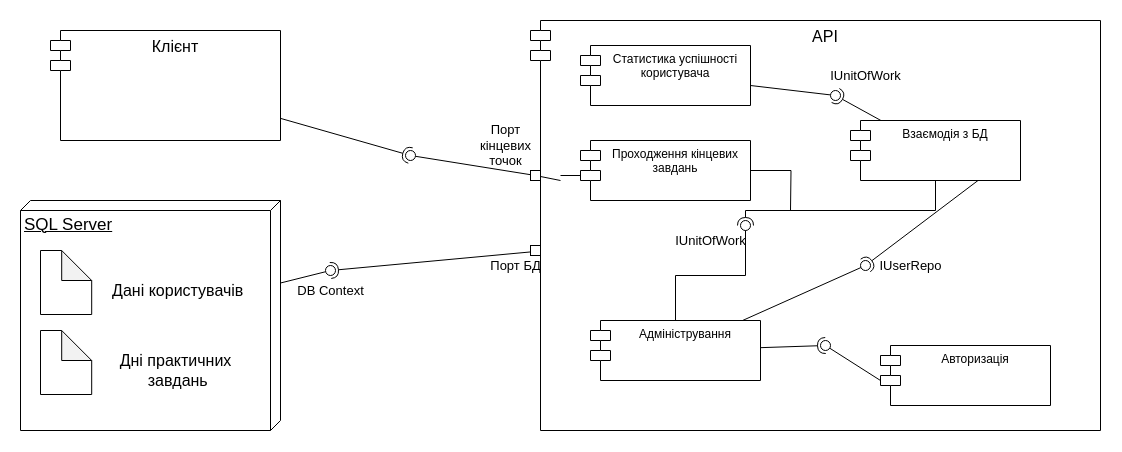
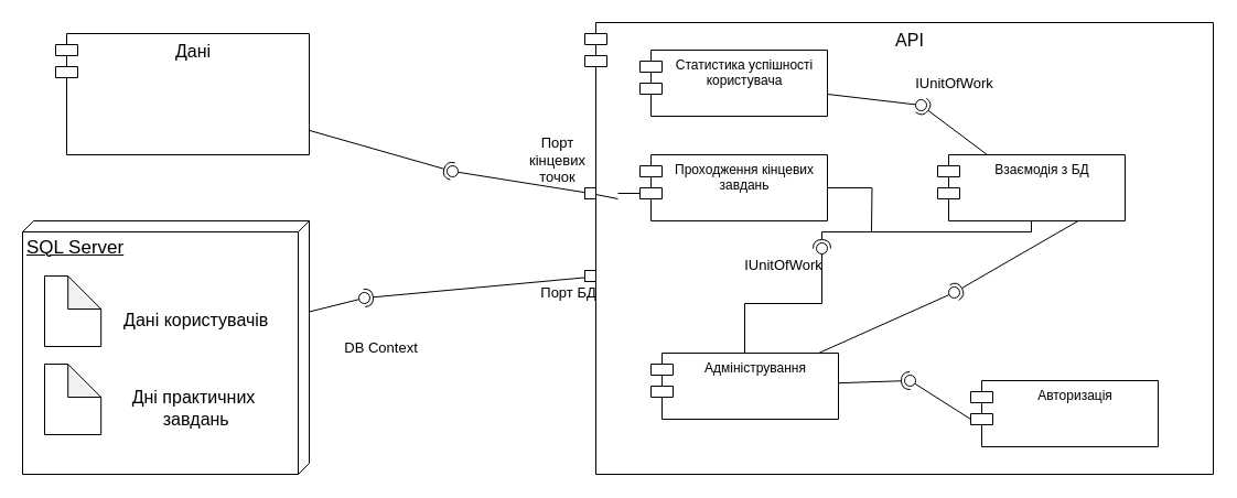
- <mxCell id="9" value="Клієнт" style="shape=module;align=left;spacingLeft=20;align=center;verticalAlign=top;fontSize=16;" parent="1" vertex="1"><mxGeometry x="50" y="30" width="230" height="110" as="geometry" /></mxCell>
+ <mxCell id="9" value="Дані" style="shape=module;align=left;spacingLeft=20;align=center;verticalAlign=top;fontSize=16;" parent="1" vertex="1"><mxGeometry x="50" y="30" width="230" height="110" as="geometry" /></mxCell>
- <mxCell id="16" value="Взаємодія з БД" style="shape=module;align=left;spacingLeft=20;align=center;verticalAlign=top;" parent="1" vertex="1"><mxGeometry x="850" y="120" width="170" height="60" as="geometry" /></mxCell>
+ <mxCell id="16" value="Взаємодія з БД" style="shape=module;align=left;spacingLeft=20;align=center;verticalAlign=top;" parent="1" vertex="1"><mxGeometry x="850" y="140" width="170" height="60" as="geometry" /></mxCell>
- <mxCell id="28" value="IUserRepo" style="text;html=1;align=center;verticalAlign=middle;resizable=0;points=[];autosize=1;strokeColor=none;fillColor=none;fontSize=13;" parent="1" vertex="1"><mxGeometry x="870" y="255" width="80" height="20" as="geometry" /></mxCell>
- <mxCell id="36" value="DB Context" style="text;html=1;align=center;verticalAlign=middle;resizable=0;points=[];autosize=1;strokeColor=none;fillColor=none;fontSize=13;" parent="1" vertex="1"><mxGeometry x="290" y="280" width="80" height="20" as="geometry" /></mxCell>
+ <mxCell id="36" value="DB Context" style="text;html=1;align=center;verticalAlign=middle;resizable=0;points=[];autosize=1;strokeColor=none;fillColor=none;fontSize=13;" parent="1" vertex="1"><mxGeometry x="305" y="305" width="80" height="20" as="geometry" /></mxCell>
